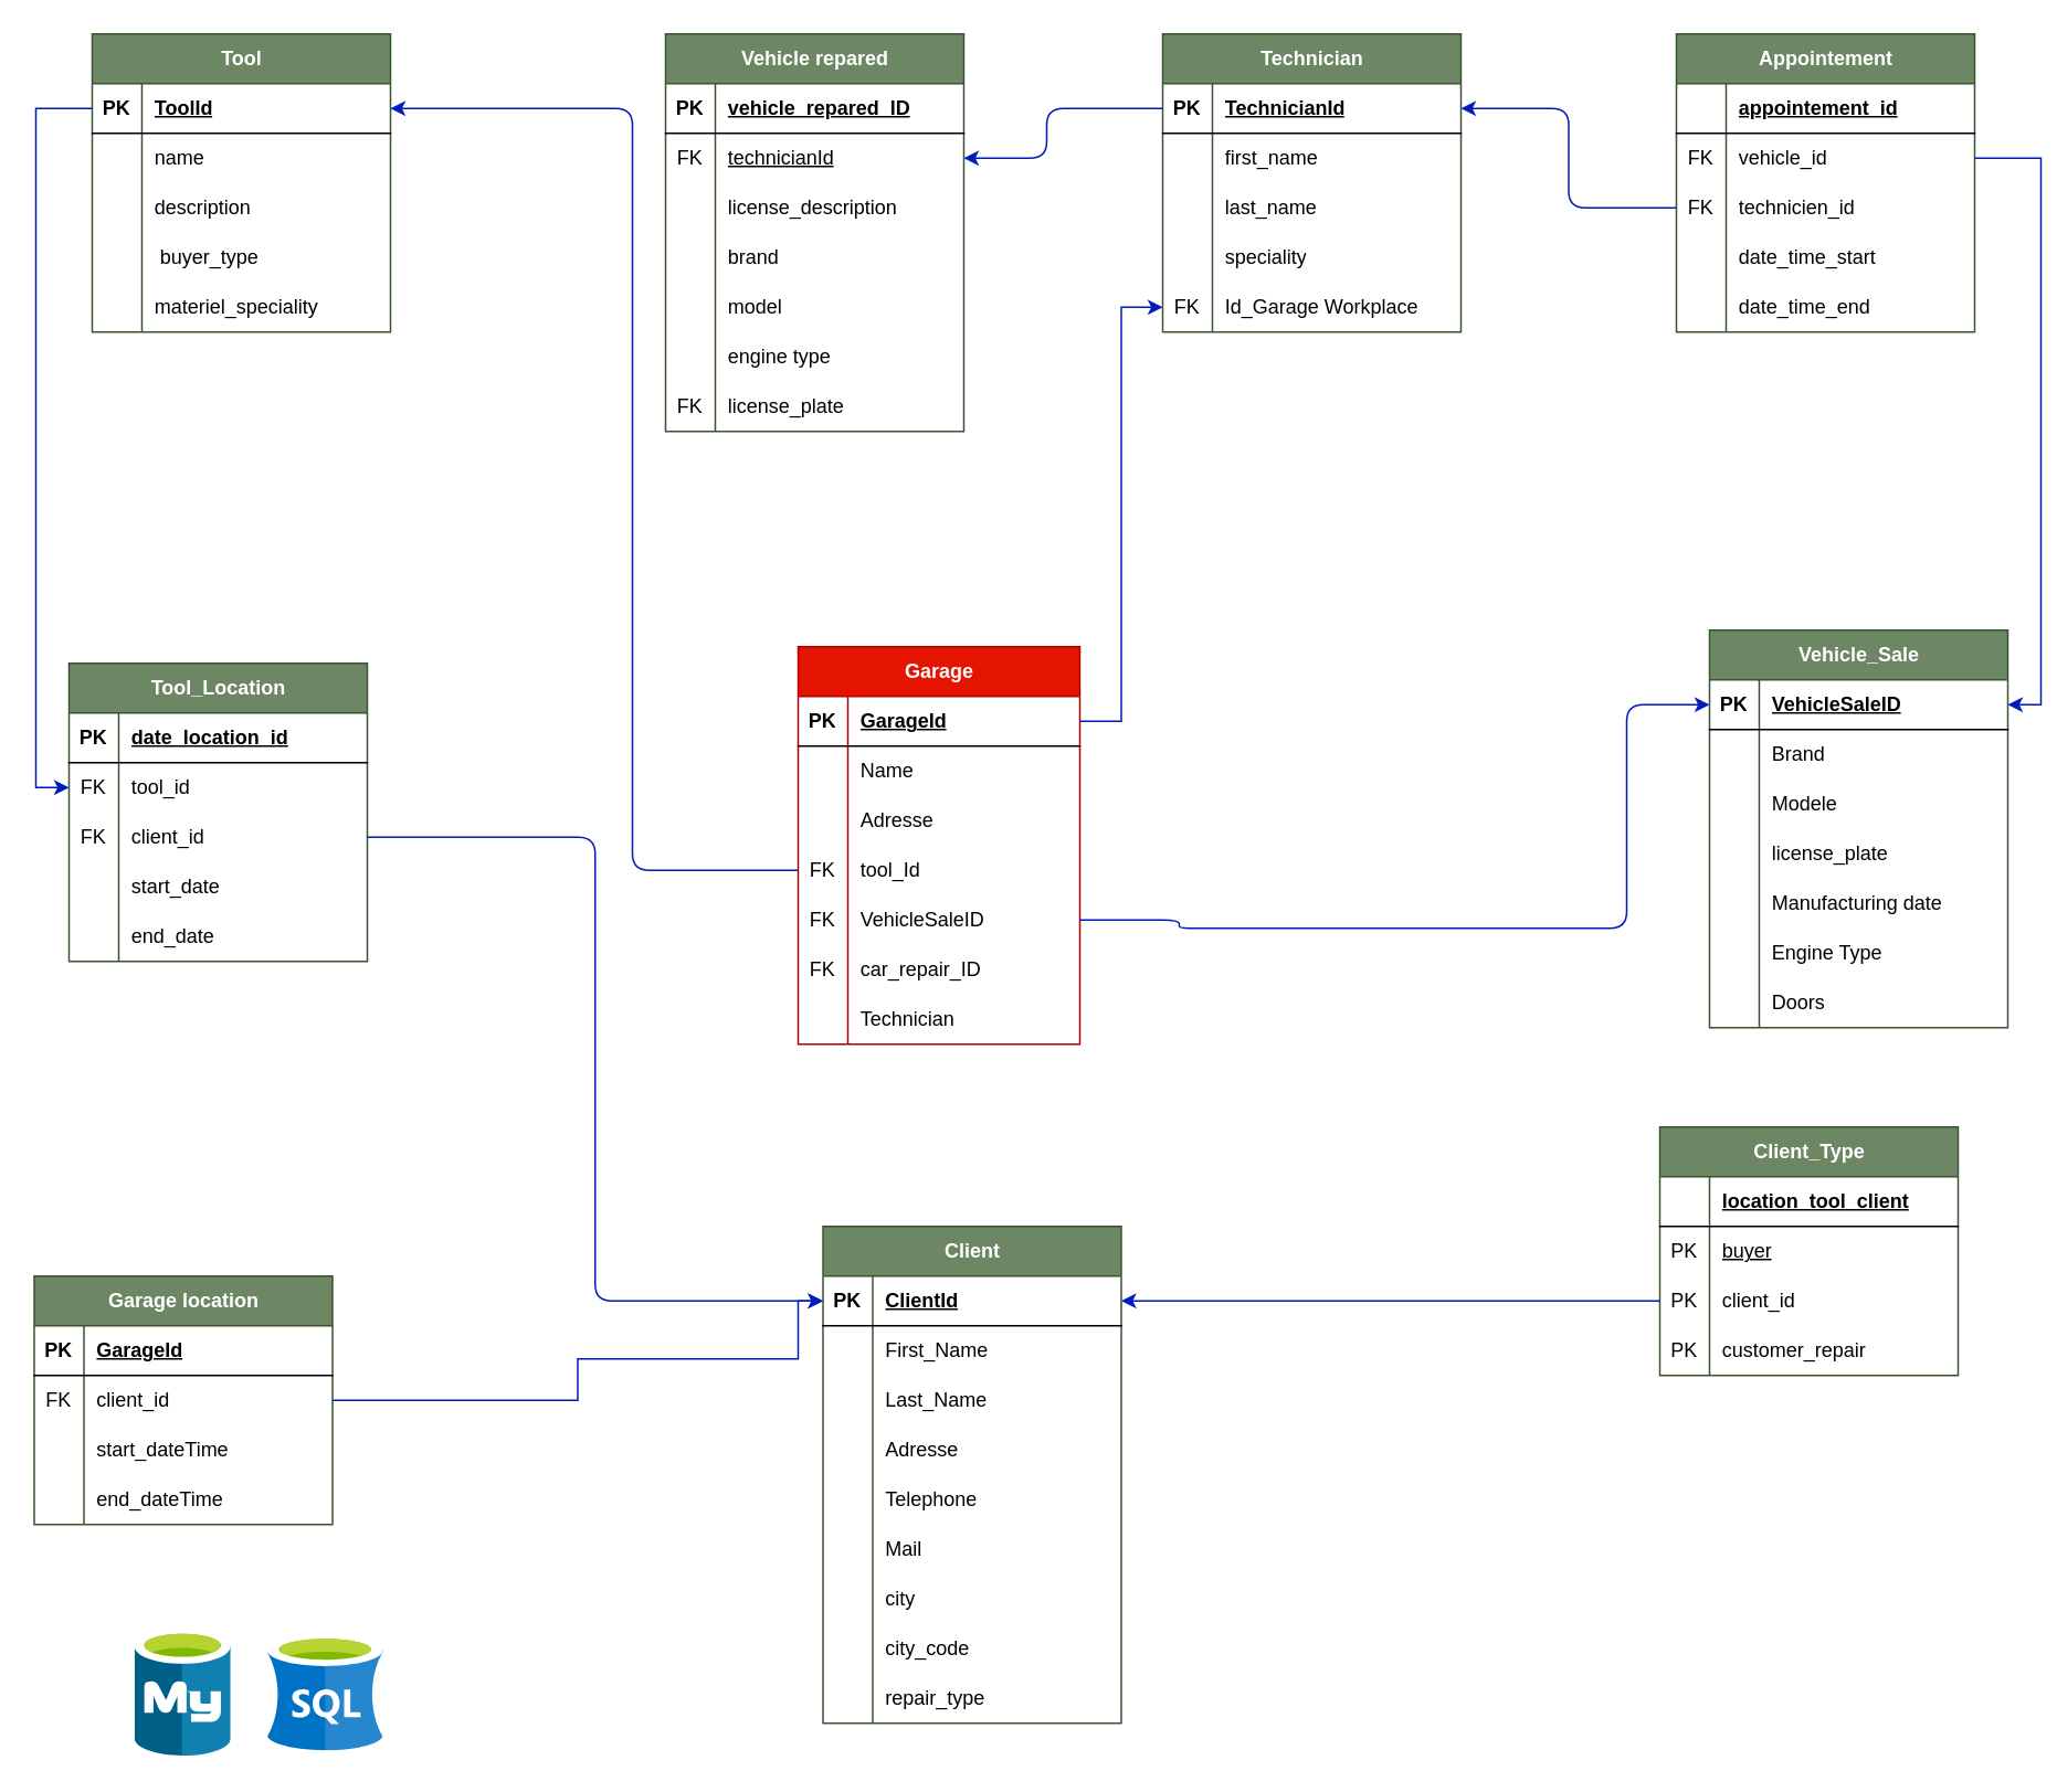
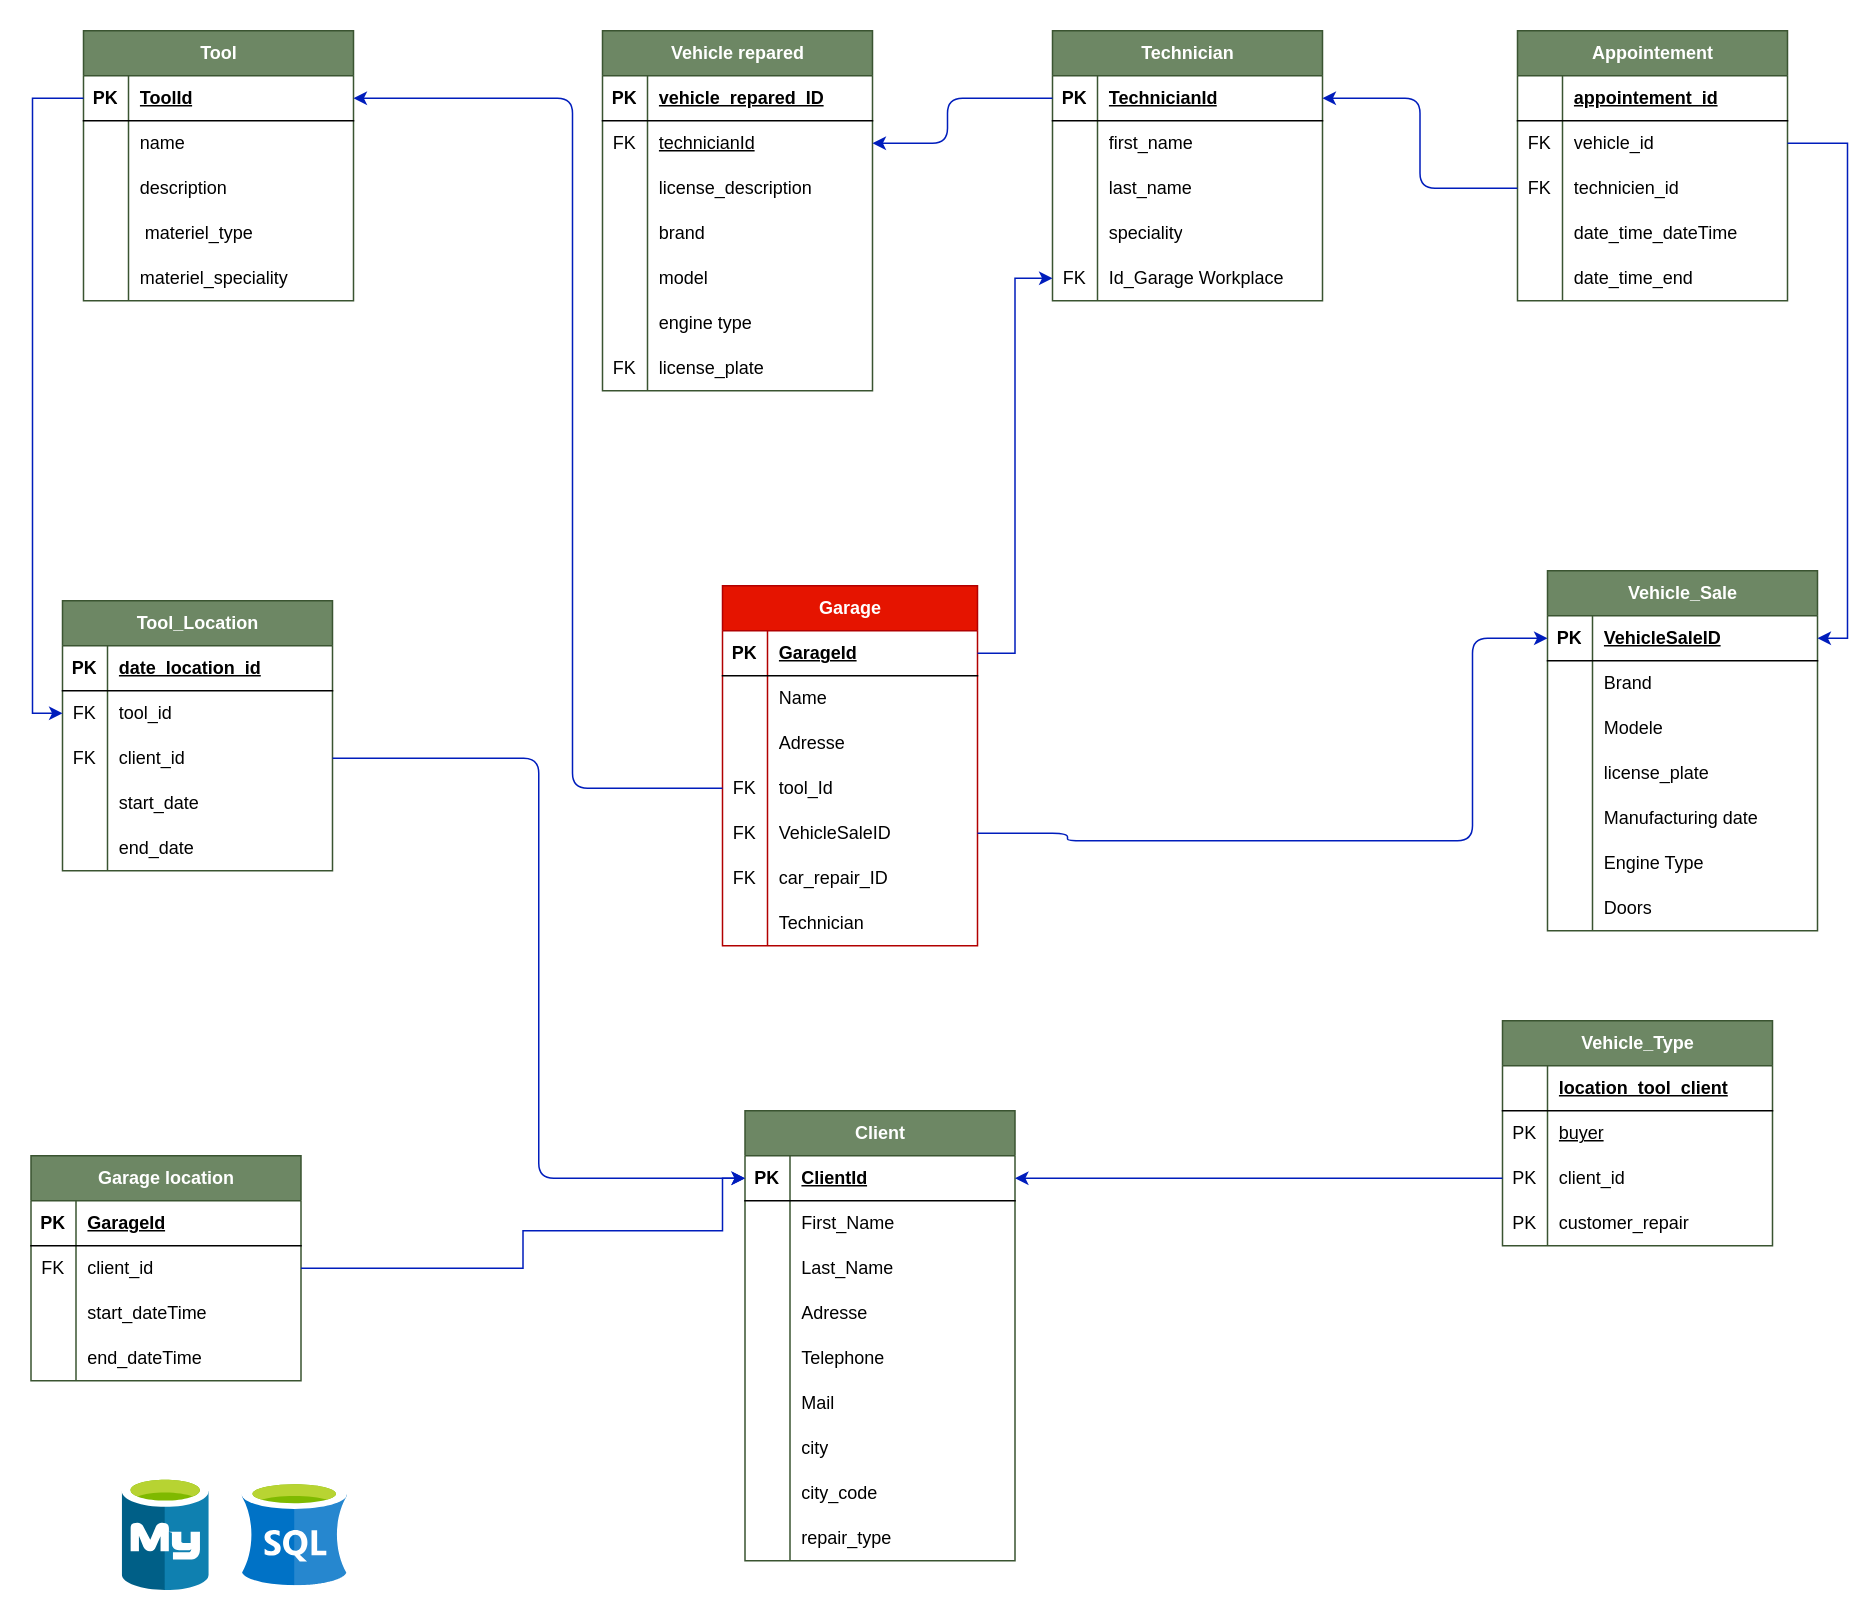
- <mxCell id="119" value="&amp;nbsp;buyer_type" style="shape=partialRectangle;connectable=0;fillColor=none;top=0;left=0;bottom=0;right=0;align=left;spacingLeft=6;overflow=hidden;whiteSpace=wrap;html=1;" parent="117" vertex="1"><mxGeometry x="30" width="150" height="30" as="geometry"><mxRectangle width="150" height="30" as="alternateBounds" /></mxGeometry></mxCell>
+ <mxCell id="119" value="&amp;nbsp;materiel_type" style="shape=partialRectangle;connectable=0;fillColor=none;top=0;left=0;bottom=0;right=0;align=left;spacingLeft=6;overflow=hidden;whiteSpace=wrap;html=1;" parent="117" vertex="1"><mxGeometry x="30" width="150" height="30" as="geometry"><mxRectangle width="150" height="30" as="alternateBounds" /></mxGeometry></mxCell>
- <mxCell id="58" value="date_time_start" style="shape=partialRectangle;connectable=0;fillColor=none;top=0;left=0;bottom=0;right=0;align=left;spacingLeft=6;overflow=hidden;whiteSpace=wrap;html=1;" parent="56" vertex="1"><mxGeometry x="30" width="150" height="30" as="geometry"><mxRectangle width="150" height="30" as="alternateBounds" /></mxGeometry></mxCell>
+ <mxCell id="58" value="date_time_dateTime" style="shape=partialRectangle;connectable=0;fillColor=none;top=0;left=0;bottom=0;right=0;align=left;spacingLeft=6;overflow=hidden;whiteSpace=wrap;html=1;" parent="56" vertex="1"><mxGeometry x="30" width="150" height="30" as="geometry"><mxRectangle width="150" height="30" as="alternateBounds" /></mxGeometry></mxCell>
- <mxCell id="94" value="Client_Type" style="shape=table;startSize=30;container=1;collapsible=1;childLayout=tableLayout;fixedRows=1;rowLines=0;fontStyle=1;align=center;resizeLast=1;html=1;fillColor=#6d8764;fontColor=#ffffff;strokeColor=#3A5431;" parent="1" vertex="1"><mxGeometry x="1001" y="680" width="180" height="150" as="geometry" /></mxCell>
+ <mxCell id="94" value="Vehicle_Type" style="shape=table;startSize=30;container=1;collapsible=1;childLayout=tableLayout;fixedRows=1;rowLines=0;fontStyle=1;align=center;resizeLast=1;html=1;fillColor=#6d8764;fontColor=#ffffff;strokeColor=#3A5431;" parent="1" vertex="1"><mxGeometry x="1001" y="680" width="180" height="150" as="geometry" /></mxCell>
